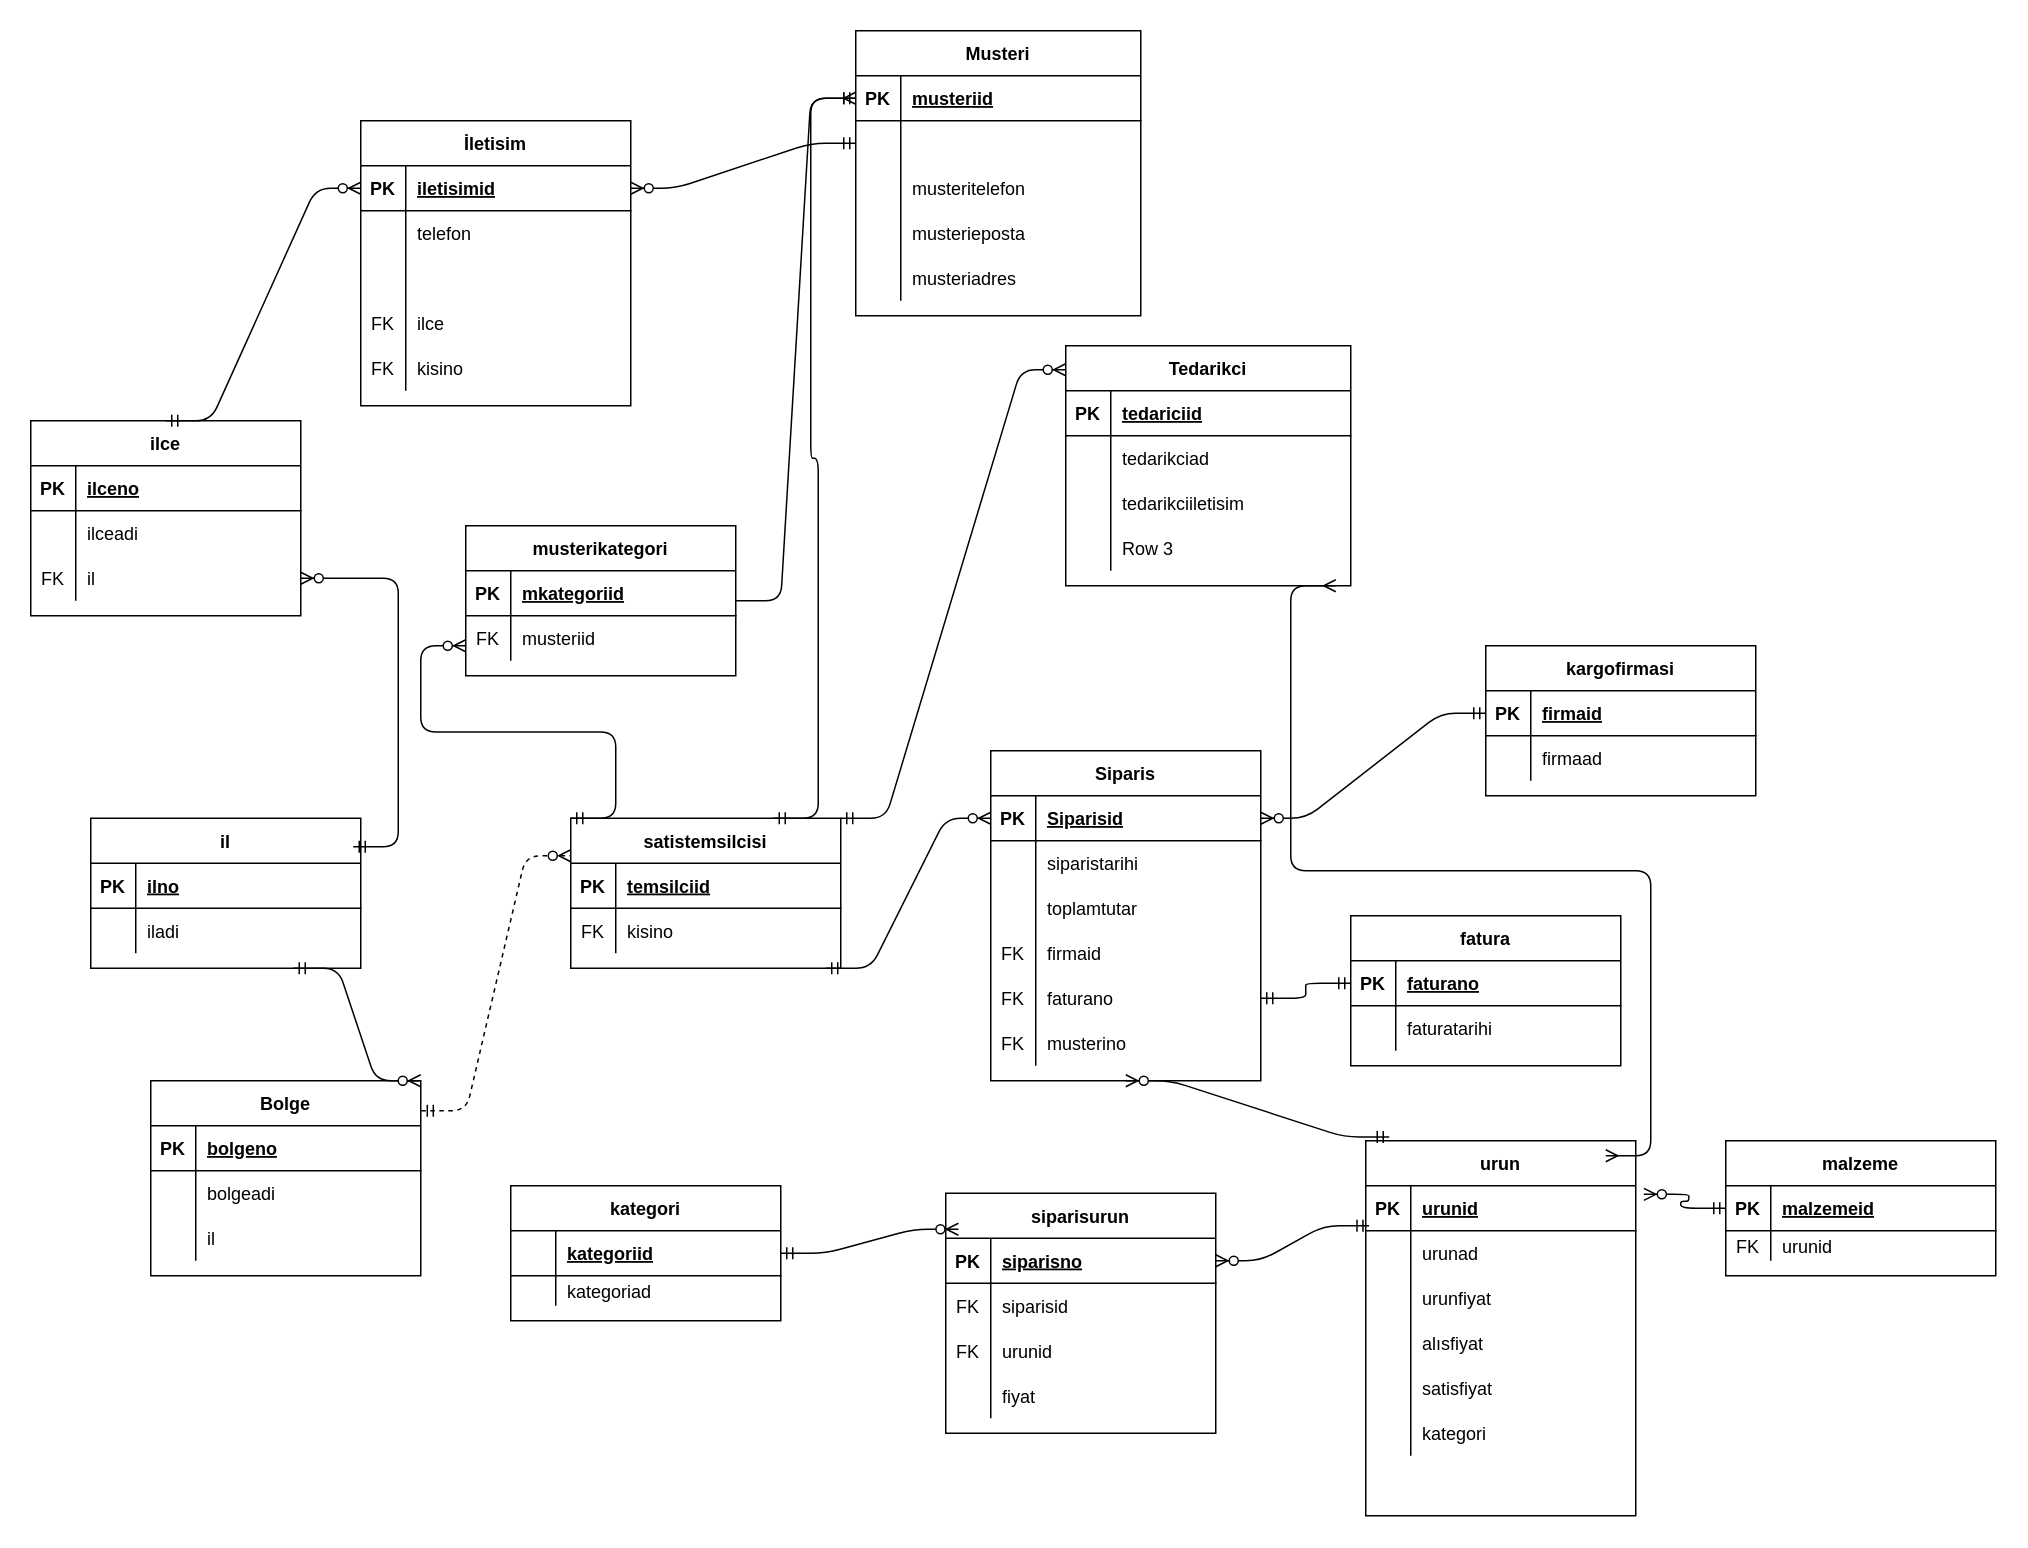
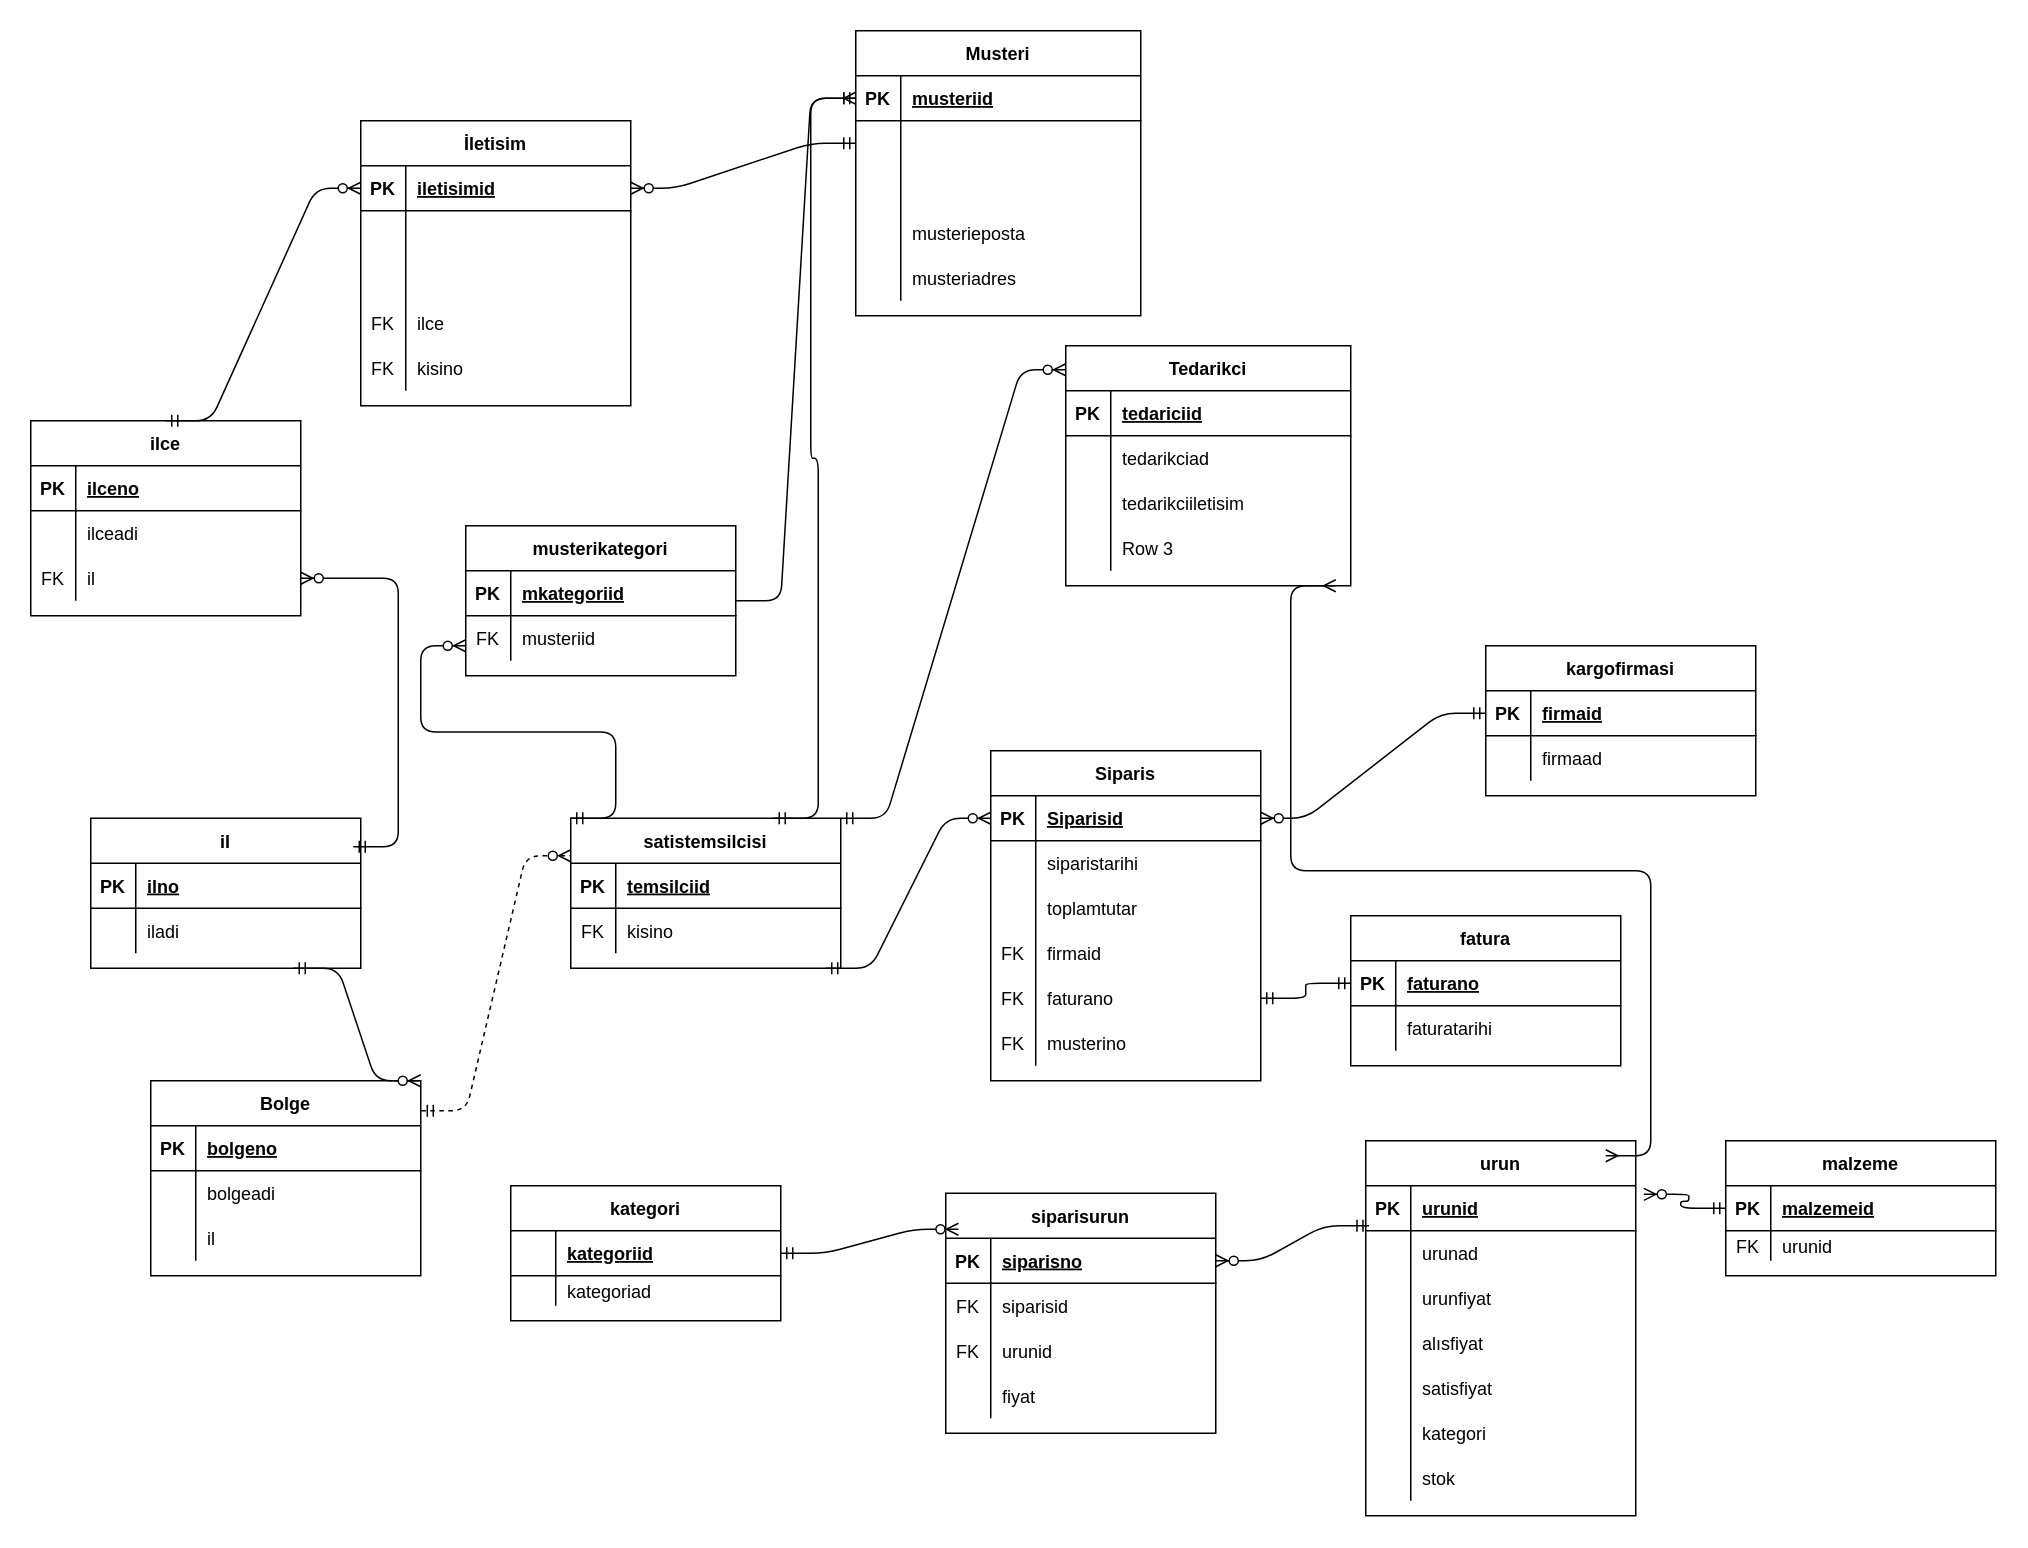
- <mxCell id="106" value="musteritelefon" style="shape=partialRectangle;connectable=0;fillColor=none;top=0;left=0;bottom=0;right=0;align=left;spacingLeft=6;overflow=hidden;" vertex="1" parent="104"><mxGeometry x="30" width="160" height="30" as="geometry" /></mxCell>
- <mxCell id="132" value="telefon" style="shape=partialRectangle;connectable=0;fillColor=none;top=0;left=0;bottom=0;right=0;align=left;spacingLeft=6;overflow=hidden;" vertex="1" parent="130"><mxGeometry x="30" width="150" height="30" as="geometry" /></mxCell>
- <mxCell id="180" value="" style="edgeStyle=entityRelationEdgeStyle;fontSize=12;html=1;endArrow=ERzeroToMany;startArrow=ERmandOne;entryX=0.5;entryY=1;entryDx=0;entryDy=0;exitX=0.087;exitY=-0.01;exitDx=0;exitDy=0;exitPerimeter=0;" edge="1" parent="1" source="57" target="79"><mxGeometry width="100" height="100" relative="1" as="geometry"><mxPoint x="960" y="760" as="sourcePoint" /><mxPoint x="750" y="920" as="targetPoint" /></mxGeometry></mxCell>
+ <mxCell id="78" value="stok" style="shape=partialRectangle;connectable=0;fillColor=none;top=0;left=0;bottom=0;right=0;align=left;spacingLeft=6;overflow=hidden;" vertex="1" parent="76"><mxGeometry x="30" width="150" height="30" as="geometry" /></mxCell>
